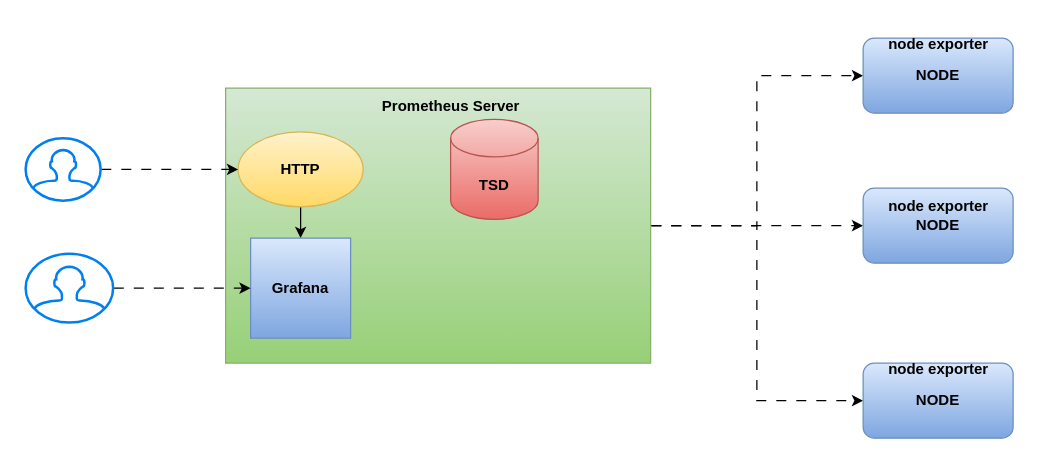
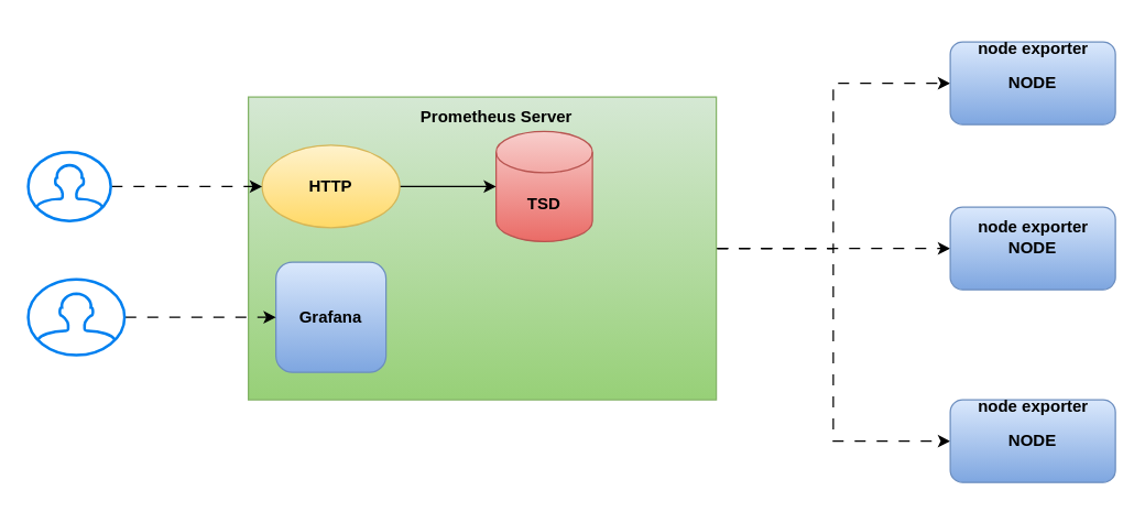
- <mxCell id="15" style="edgeStyle=orthogonalEdgeStyle;rounded=0;orthogonalLoop=1;jettySize=auto;html=1;" parent="2" source="16" target="19" edge="1"><mxGeometry relative="1" as="geometry" /></mxCell>
+ <mxCell id="15" style="edgeStyle=orthogonalEdgeStyle;rounded=0;orthogonalLoop=1;jettySize=auto;html=1;" parent="2" source="16" target="14" edge="1"><mxGeometry relative="1" as="geometry" /></mxCell>
- <mxCell id="19" value="&lt;b&gt;Grafana&lt;/b&gt;" style="whiteSpace=wrap;html=1;aspect=fixed;fillColor=#dae8fc;gradientColor=#7ea6e0;strokeColor=#6c8ebf;" parent="2" vertex="1"><mxGeometry x="180" y="170" width="80" height="80" as="geometry" /></mxCell>
+ <mxCell id="19" value="&lt;b&gt;Grafana&lt;/b&gt;" style="whiteSpace=wrap;html=1;aspect=fixed;fillColor=#dae8fc;gradientColor=#7ea6e0;strokeColor=#6c8ebf;rounded=1;" parent="2" vertex="1"><mxGeometry x="180" y="170" width="80" height="80" as="geometry" /></mxCell>
